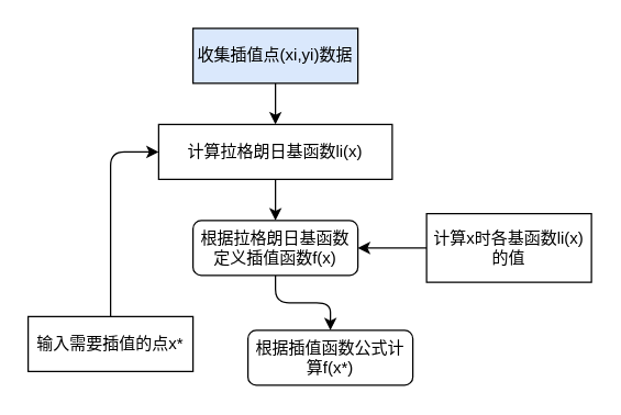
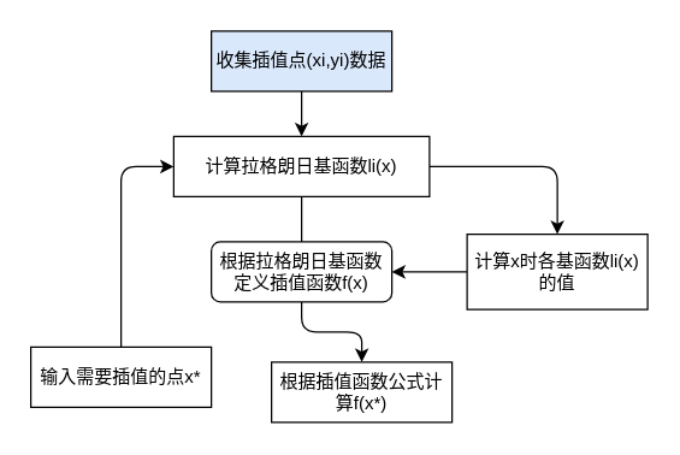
+ <mxCell id="5" style="edgeStyle=none;html=1;exitX=1;exitY=0.5;exitDx=0;exitDy=0;entryX=0.5;entryY=0;entryDx=0;entryDy=0;" edge="1" parent="1" source="6" target="10"><mxGeometry relative="1" as="geometry"><mxPoint x="370" y="109.714" as="targetPoint" /><Array as="points"><mxPoint x="370" y="110" /></Array></mxGeometry></mxCell>
- <mxCell id="4" style="edgeStyle=none;html=1;exitX=0.5;exitY=1;exitDx=0;exitDy=0;entryX=0.5;entryY=0;entryDx=0;entryDy=0;" edge="1" parent="1" source="6" target="8"><mxGeometry relative="1" as="geometry" /></mxCell>
+ <mxCell id="4" style="edgeStyle=none;html=1;exitX=0.5;exitY=1;exitDx=0;exitDy=0;entryX=0.5;entryY=0;entryDx=0;entryDy=0;endArrow=none;" edge="1" parent="1" source="6" target="8"><mxGeometry relative="1" as="geometry" /></mxCell>
- <mxCell id="13" value="根据插值函数公式计算f(x*)" style="whiteSpace=wrap;html=1;rounded=1;" vertex="1" parent="1"><mxGeometry x="180" y="240" width="120" height="40" as="geometry" /></mxCell>
+ <mxCell id="13" value="根据插值函数公式计算f(x*)" style="whiteSpace=wrap;html=1;" vertex="1" parent="1"><mxGeometry x="180" y="240" width="120" height="40" as="geometry" /></mxCell>
